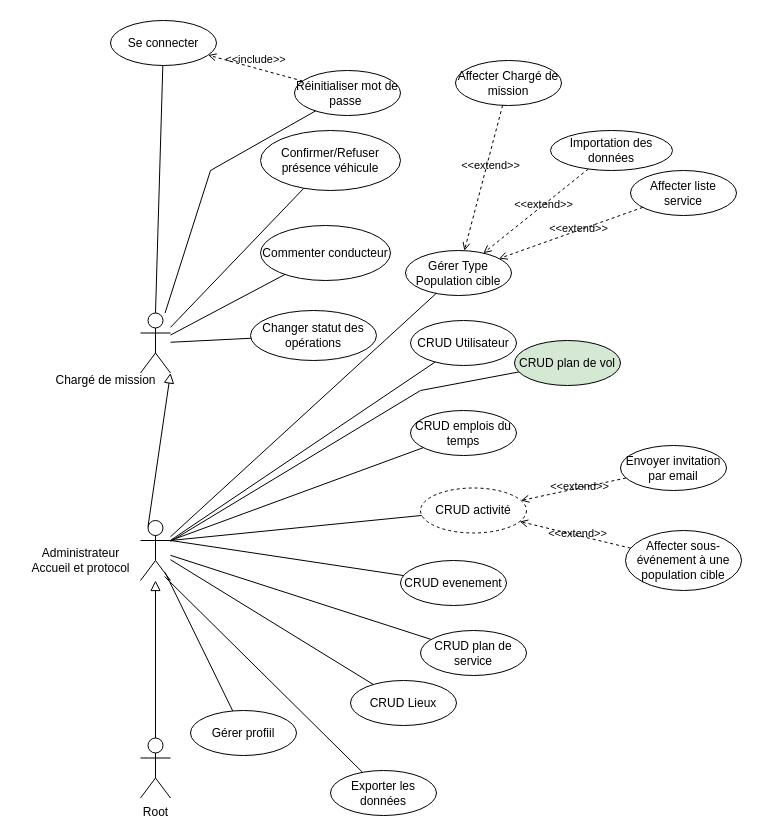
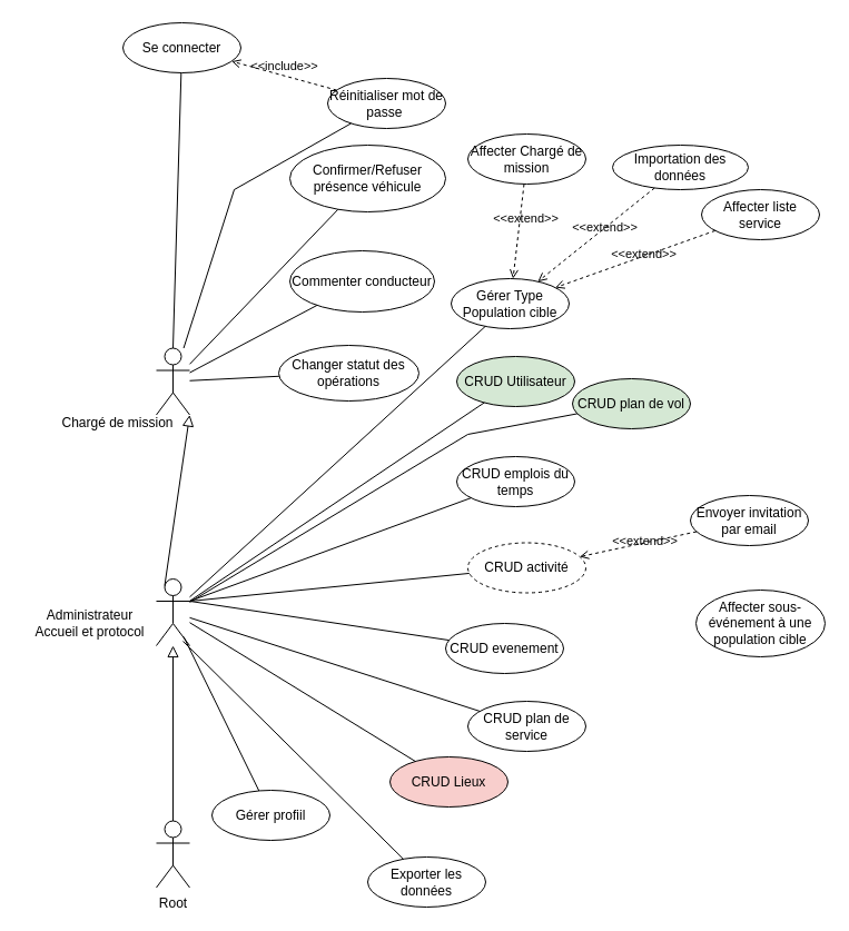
- <mxCell id="11" value="Affecter&amp;nbsp;Chargé de mission" style="ellipse;whiteSpace=wrap;html=1;" parent="1" vertex="1"><mxGeometry x="455" y="60" width="106" height="45" as="geometry" /></mxCell>
+ <mxCell id="11" value="Affecter&amp;nbsp;Chargé de mission" style="ellipse;whiteSpace=wrap;html=1;" parent="1" vertex="1"><mxGeometry x="420" y="120" width="106" height="45" as="geometry" /></mxCell>
- <mxCell id="7" value="CRUD Utilisateur" style="ellipse;whiteSpace=wrap;html=1;" parent="1" vertex="1"><mxGeometry x="410" y="320" width="106" height="45" as="geometry" /></mxCell>
+ <mxCell id="7" value="CRUD Utilisateur" style="ellipse;whiteSpace=wrap;html=1;fillColor=#d5e8d4;" parent="1" vertex="1"><mxGeometry x="410" y="320" width="106" height="45" as="geometry" /></mxCell>
- <mxCell id="29" value="&amp;lt;&amp;lt;extend&amp;gt;&amp;gt;" style="html=1;verticalAlign=bottom;labelBackgroundColor=none;endArrow=open;endFill=0;dashed=1;rounded=0;" parent="1" source="28" target="21" edge="1"><mxGeometry x="-0.079" y="6" width="160" relative="1" as="geometry"><mxPoint x="666" y="380" as="sourcePoint" /><mxPoint x="586" y="399" as="targetPoint" /><mxPoint y="1" as="offset" /></mxGeometry></mxCell>
- <mxCell id="15" value="CRUD Lieux" style="ellipse;whiteSpace=wrap;html=1;" parent="1" vertex="1"><mxGeometry x="350" y="680" width="106" height="45" as="geometry" /></mxCell>
+ <mxCell id="15" value="CRUD Lieux" style="ellipse;whiteSpace=wrap;html=1;fillColor=#f8cecc;" parent="1" vertex="1"><mxGeometry x="350" y="680" width="106" height="45" as="geometry" /></mxCell>
